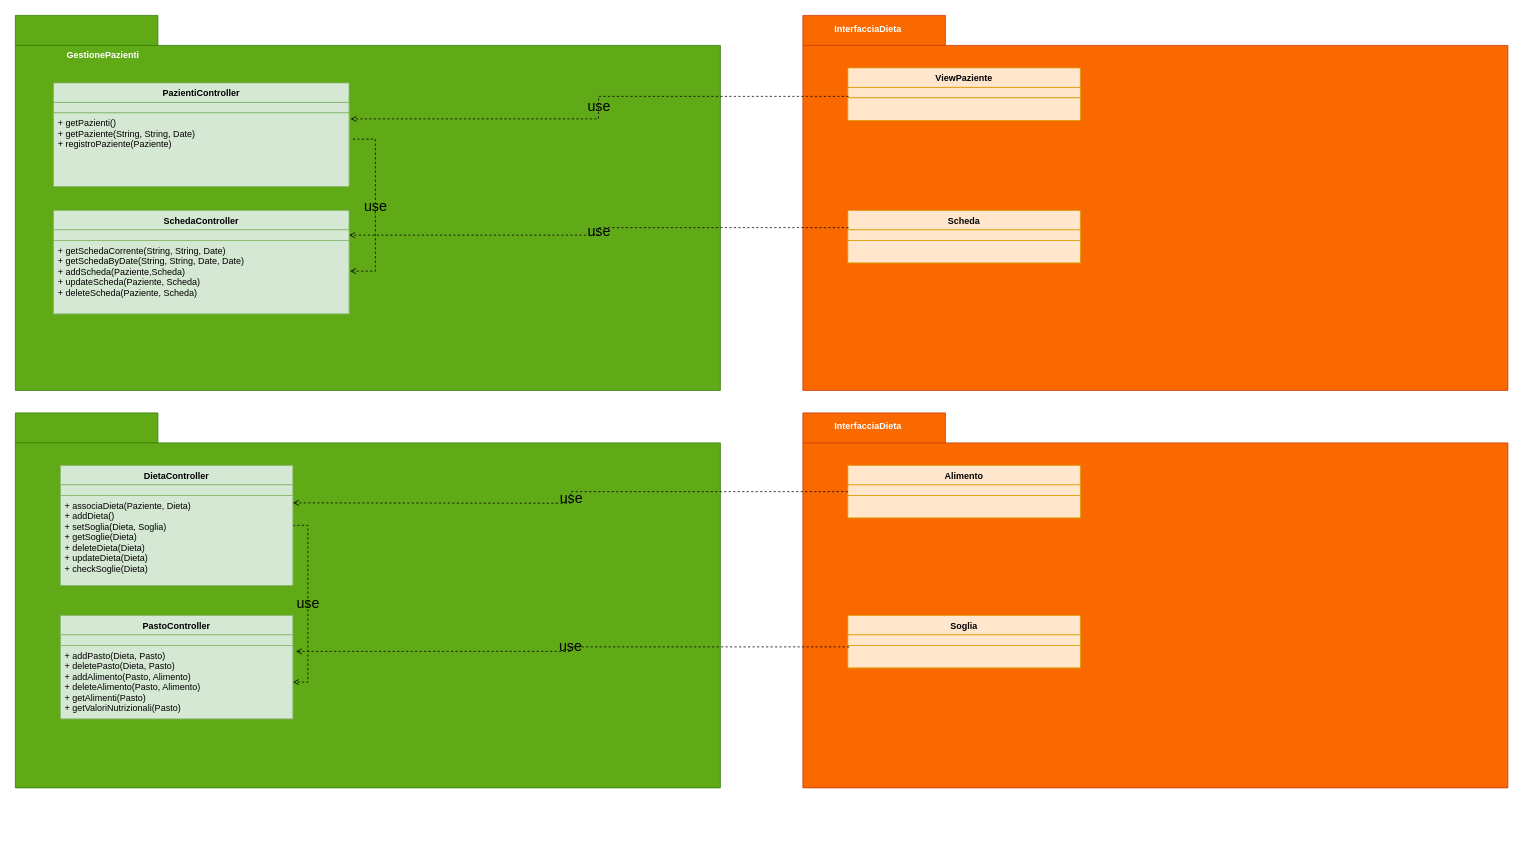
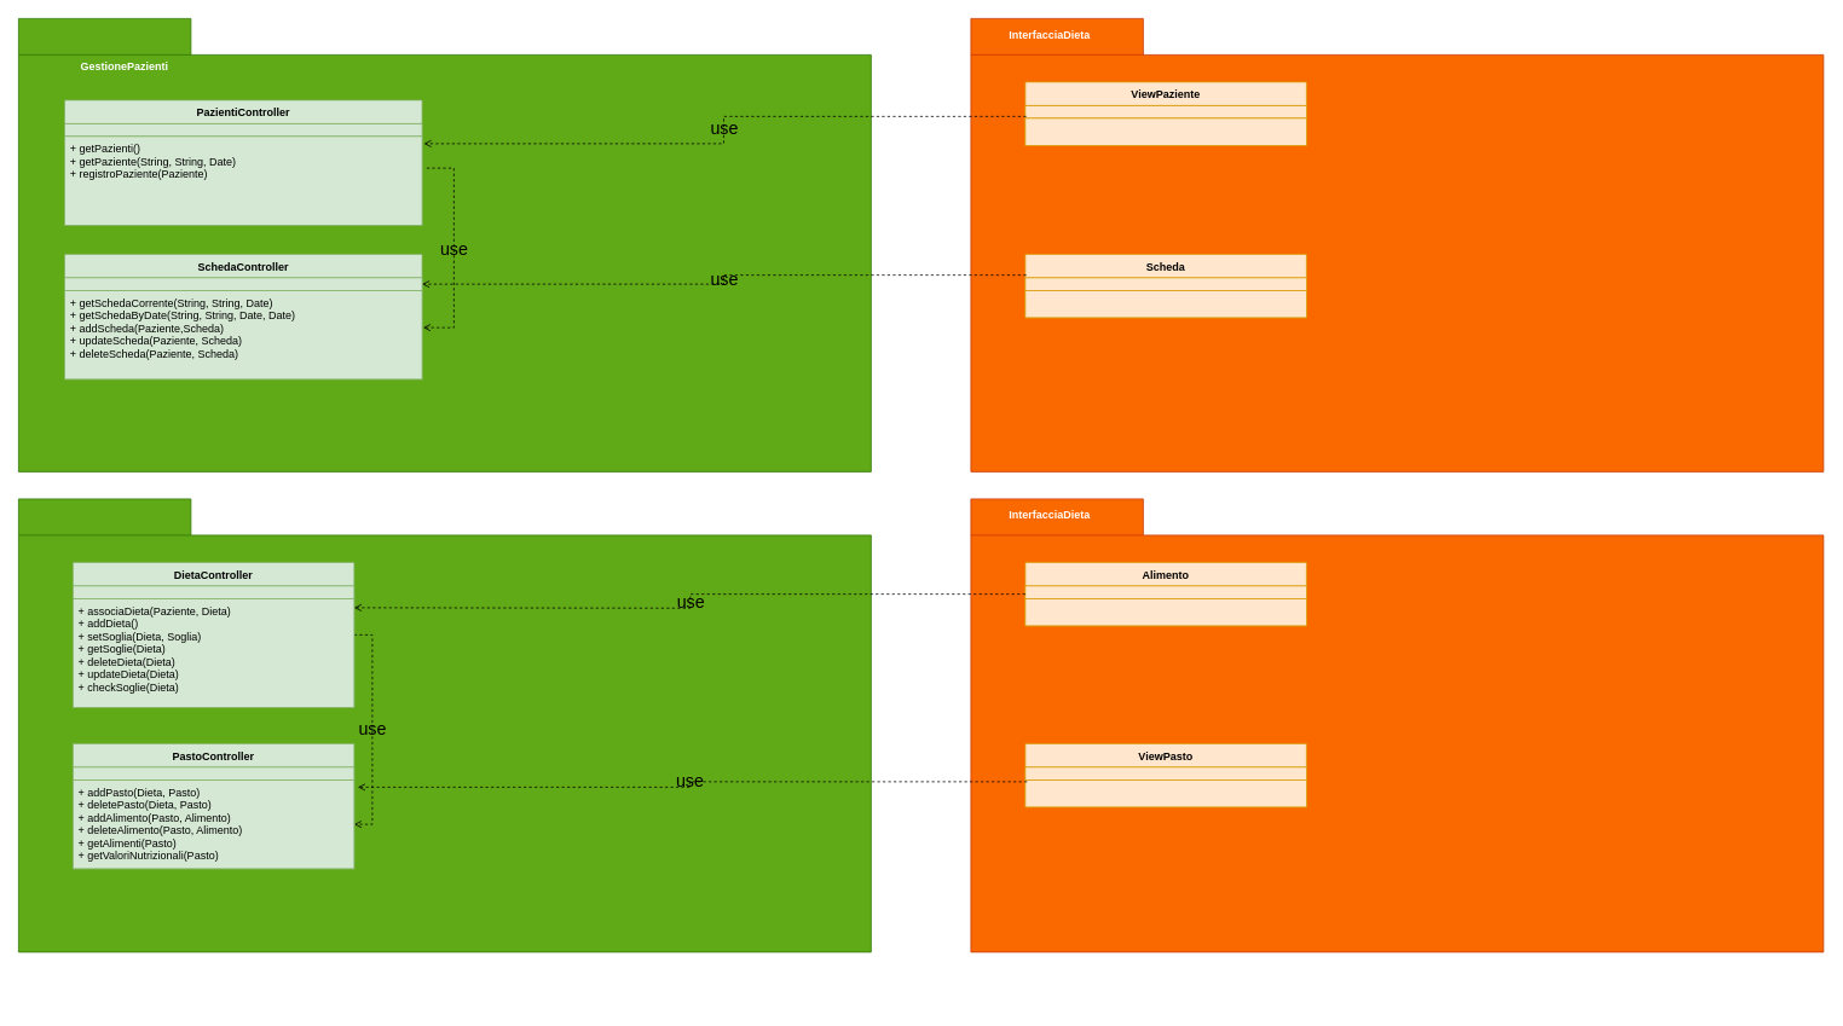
- <mxCell id="27" value="Soglia" style="swimlane;fontStyle=1;align=center;verticalAlign=top;childLayout=stackLayout;horizontal=1;startSize=26;horizontalStack=0;resizeParent=1;resizeParentMax=0;resizeLast=0;collapsible=1;marginBottom=0;fillColor=#ffe6cc;strokeColor=#d79b00;" vertex="1" parent="21"><mxGeometry x="60" y="270" width="310" height="70" as="geometry" /></mxCell>
+ <mxCell id="27" value="ViewPasto" style="swimlane;fontStyle=1;align=center;verticalAlign=top;childLayout=stackLayout;horizontal=1;startSize=26;horizontalStack=0;resizeParent=1;resizeParentMax=0;resizeLast=0;collapsible=1;marginBottom=0;fillColor=#ffe6cc;strokeColor=#d79b00;" vertex="1" parent="21"><mxGeometry x="60" y="270" width="310" height="70" as="geometry" /></mxCell>
